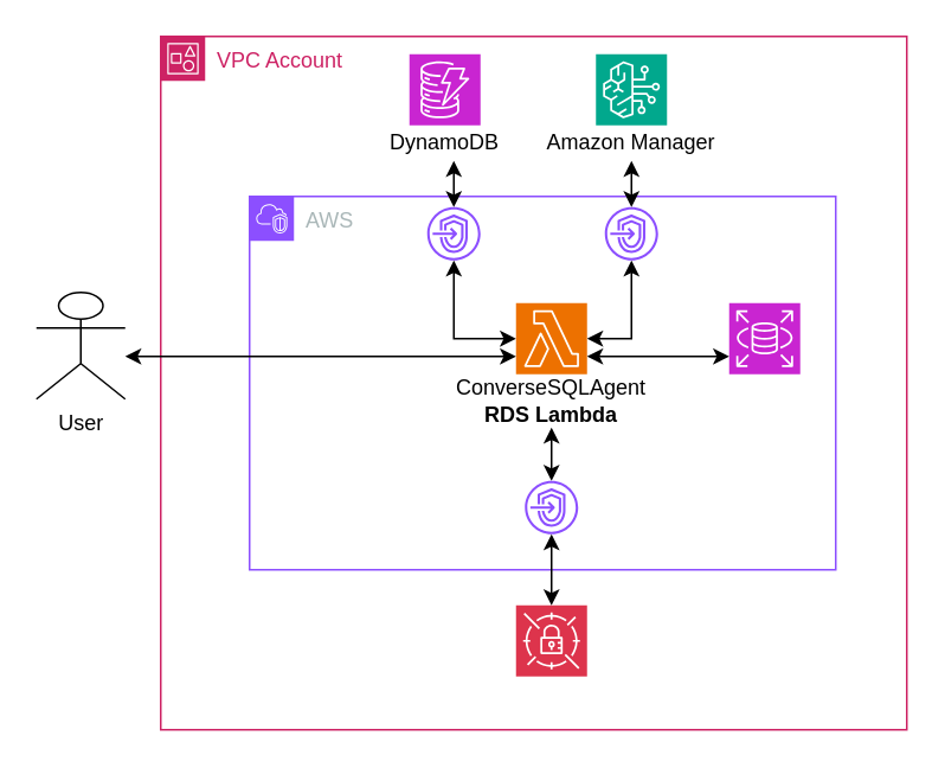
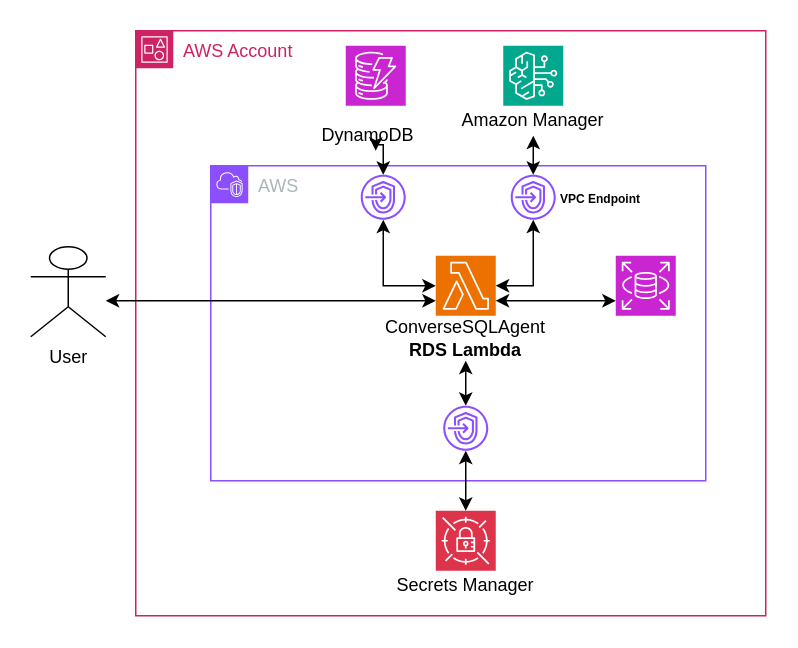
- <mxCell id="2" value="VPC Account" style="points=[[0,0],[0.25,0],[0.5,0],[0.75,0],[1,0],[1,0.25],[1,0.5],[1,0.75],[1,1],[0.75,1],[0.5,1],[0.25,1],[0,1],[0,0.75],[0,0.5],[0,0.25]];outlineConnect=0;gradientColor=none;html=1;whiteSpace=wrap;fontSize=12;fontStyle=0;container=1;pointerEvents=0;collapsible=0;recursiveResize=0;shape=mxgraph.aws4.group;grIcon=mxgraph.aws4.group_account;strokeColor=#CD2264;fillColor=none;verticalAlign=top;align=left;spacingLeft=30;fontColor=#CD2264;dashed=0;" vertex="1" parent="1"><mxGeometry x="90" y="20" width="420" height="390" as="geometry" /></mxCell>
+ <mxCell id="2" value="AWS Account" style="points=[[0,0],[0.25,0],[0.5,0],[0.75,0],[1,0],[1,0.25],[1,0.5],[1,0.75],[1,1],[0.75,1],[0.5,1],[0.25,1],[0,1],[0,0.75],[0,0.5],[0,0.25]];outlineConnect=0;gradientColor=none;html=1;whiteSpace=wrap;fontSize=12;fontStyle=0;container=1;pointerEvents=0;collapsible=0;recursiveResize=0;shape=mxgraph.aws4.group;grIcon=mxgraph.aws4.group_account;strokeColor=#CD2264;fillColor=none;verticalAlign=top;align=left;spacingLeft=30;fontColor=#CD2264;dashed=0;" vertex="1" parent="1"><mxGeometry x="90" y="20" width="420" height="390" as="geometry" /></mxCell>
- <mxCell id="4" value="DynamoDB" style="text;html=1;strokeColor=none;fillColor=none;align=center;verticalAlign=middle;whiteSpace=wrap;rounded=0;" vertex="1" parent="2"><mxGeometry x="130" y="50" width="60" height="20" as="geometry" /></mxCell>
+ <mxCell id="4" value="DynamoDB" style="text;html=1;strokeColor=none;fillColor=none;align=center;verticalAlign=middle;whiteSpace=wrap;rounded=0;" vertex="1" parent="2"><mxGeometry x="125" y="60" width="60" height="20" as="geometry" /></mxCell>
+ <mxCell id="18" value="&lt;font style=&quot;font-size: 8px;&quot;&gt;&lt;b&gt;VPC Endpoint&lt;/b&gt;&lt;/font&gt;" style="text;html=1;strokeColor=none;fillColor=none;align=center;verticalAlign=middle;whiteSpace=wrap;rounded=0;" vertex="1" parent="7"><mxGeometry x="230" y="6" width="60" height="30" as="geometry" /></mxCell>
+ <mxCell id="22" value="Secrets Manager" style="text;html=1;strokeColor=none;fillColor=none;align=center;verticalAlign=middle;whiteSpace=wrap;rounded=0;" vertex="1" parent="2"><mxGeometry x="170" y="360" width="100" height="20" as="geometry" /></mxCell>
